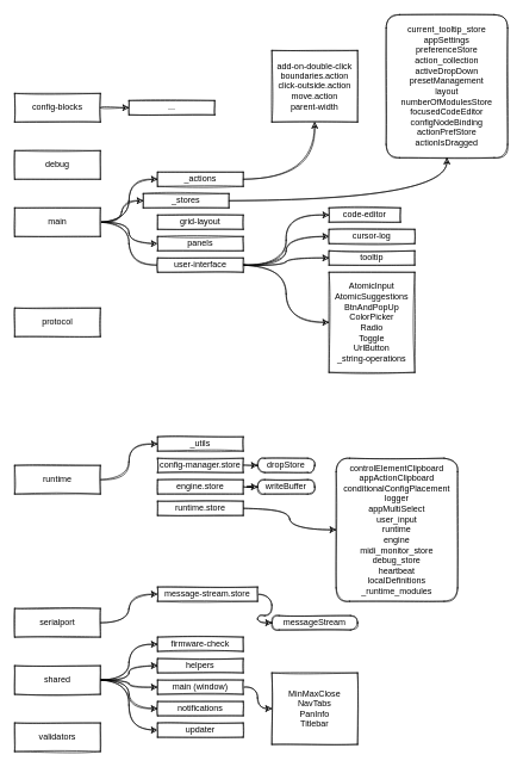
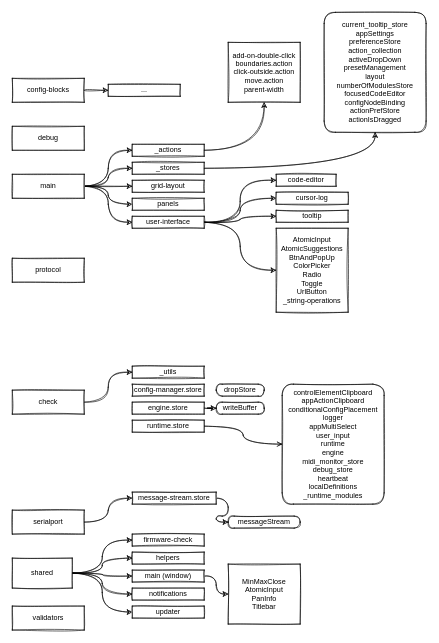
- <mxCell id="34" value="_stores" style="whiteSpace=wrap;html=1;sketch=1;" vertex="1" parent="1"><mxGeometry x="200" y="270" width="120" height="20" as="geometry" /></mxCell>
+ <mxCell id="34" value="_stores" style="whiteSpace=wrap;html=1;sketch=1;" vertex="1" parent="1"><mxGeometry x="220" y="270" width="120" height="20" as="geometry" /></mxCell>
+ <mxCell id="7" style="edgeStyle=orthogonalEdgeStyle;curved=1;rounded=1;sketch=1;orthogonalLoop=1;jettySize=auto;html=1;exitX=1;exitY=0.5;exitDx=0;exitDy=0;entryX=0;entryY=0.5;entryDx=0;entryDy=0;" edge="1" parent="1" source="10" target="35"><mxGeometry relative="1" as="geometry" /></mxCell>
- <mxCell id="9" style="edgeStyle=orthogonalEdgeStyle;curved=1;rounded=1;sketch=1;orthogonalLoop=1;jettySize=auto;html=1;exitX=1;exitY=0.5;exitDx=0;exitDy=0;entryX=0;entryY=0.5;entryDx=0;entryDy=0;endArrow=none;" edge="1" parent="1" source="10" target="41"><mxGeometry relative="1" as="geometry" /></mxCell>
+ <mxCell id="9" style="edgeStyle=orthogonalEdgeStyle;curved=1;rounded=1;sketch=1;orthogonalLoop=1;jettySize=auto;html=1;exitX=1;exitY=0.5;exitDx=0;exitDy=0;entryX=0;entryY=0.5;entryDx=0;entryDy=0;" edge="1" parent="1" source="10" target="41"><mxGeometry relative="1" as="geometry" /></mxCell>
- <mxCell id="50" style="edgeStyle=orthogonalEdgeStyle;curved=1;rounded=1;sketch=1;orthogonalLoop=1;jettySize=auto;html=1;exitX=1;exitY=0.5;exitDx=0;exitDy=0;entryX=0;entryY=0.5;entryDx=0;entryDy=0;" edge="1" parent="1" source="51" target="57"><mxGeometry relative="1" as="geometry" /></mxCell>
- <mxCell id="13" value="runtime" style="whiteSpace=wrap;html=1;sketch=1;" vertex="1" parent="1"><mxGeometry x="20" y="650" width="120" height="40" as="geometry" /></mxCell>
+ <mxCell id="13" value="check" style="whiteSpace=wrap;html=1;sketch=1;" vertex="1" parent="1"><mxGeometry x="20" y="650" width="120" height="40" as="geometry" /></mxCell>
- <mxCell id="54" style="edgeStyle=orthogonalEdgeStyle;curved=1;rounded=1;sketch=1;orthogonalLoop=1;jettySize=auto;html=1;exitX=1;exitY=0.5;exitDx=0;exitDy=0;entryX=0;entryY=0.5;entryDx=0;entryDy=0;" edge="1" parent="1" source="55" target="49"><mxGeometry relative="1" as="geometry" /></mxCell>
+ <mxCell id="54" style="edgeStyle=orthogonalEdgeStyle;curved=1;rounded=1;sketch=1;orthogonalLoop=1;jettySize=auto;html=1;exitX=1;exitY=0.5;exitDx=0;exitDy=0;entryX=0;entryY=0.5;entryDx=0;entryDy=0;endArrow=open;" edge="1" parent="1" source="55" target="49"><mxGeometry relative="1" as="geometry" /></mxCell>
- <mxCell id="21" value="shared" style="whiteSpace=wrap;html=1;sketch=1;" vertex="1" parent="1"><mxGeometry x="20" y="930" width="120" height="40" as="geometry" /></mxCell>
+ <mxCell id="21" value="shared" style="whiteSpace=wrap;html=1;sketch=1;" vertex="1" parent="1"><mxGeometry x="20" y="930" width="100" height="50" as="geometry" /></mxCell>
- <mxCell id="29" value="MinMaxClose&lt;br&gt;NavTabs&lt;br&gt;PanInfo&lt;br&gt;Titlebar" style="whiteSpace=wrap;html=1;sketch=1;" vertex="1" parent="1"><mxGeometry x="380" y="940" width="120" height="100" as="geometry" /></mxCell>
+ <mxCell id="29" value="MinMaxClose&lt;br&gt;AtomicInput&lt;br&gt;PanInfo&lt;br&gt;Titlebar" style="whiteSpace=wrap;html=1;sketch=1;" vertex="1" parent="1"><mxGeometry x="380" y="940" width="120" height="100" as="geometry" /></mxCell>
